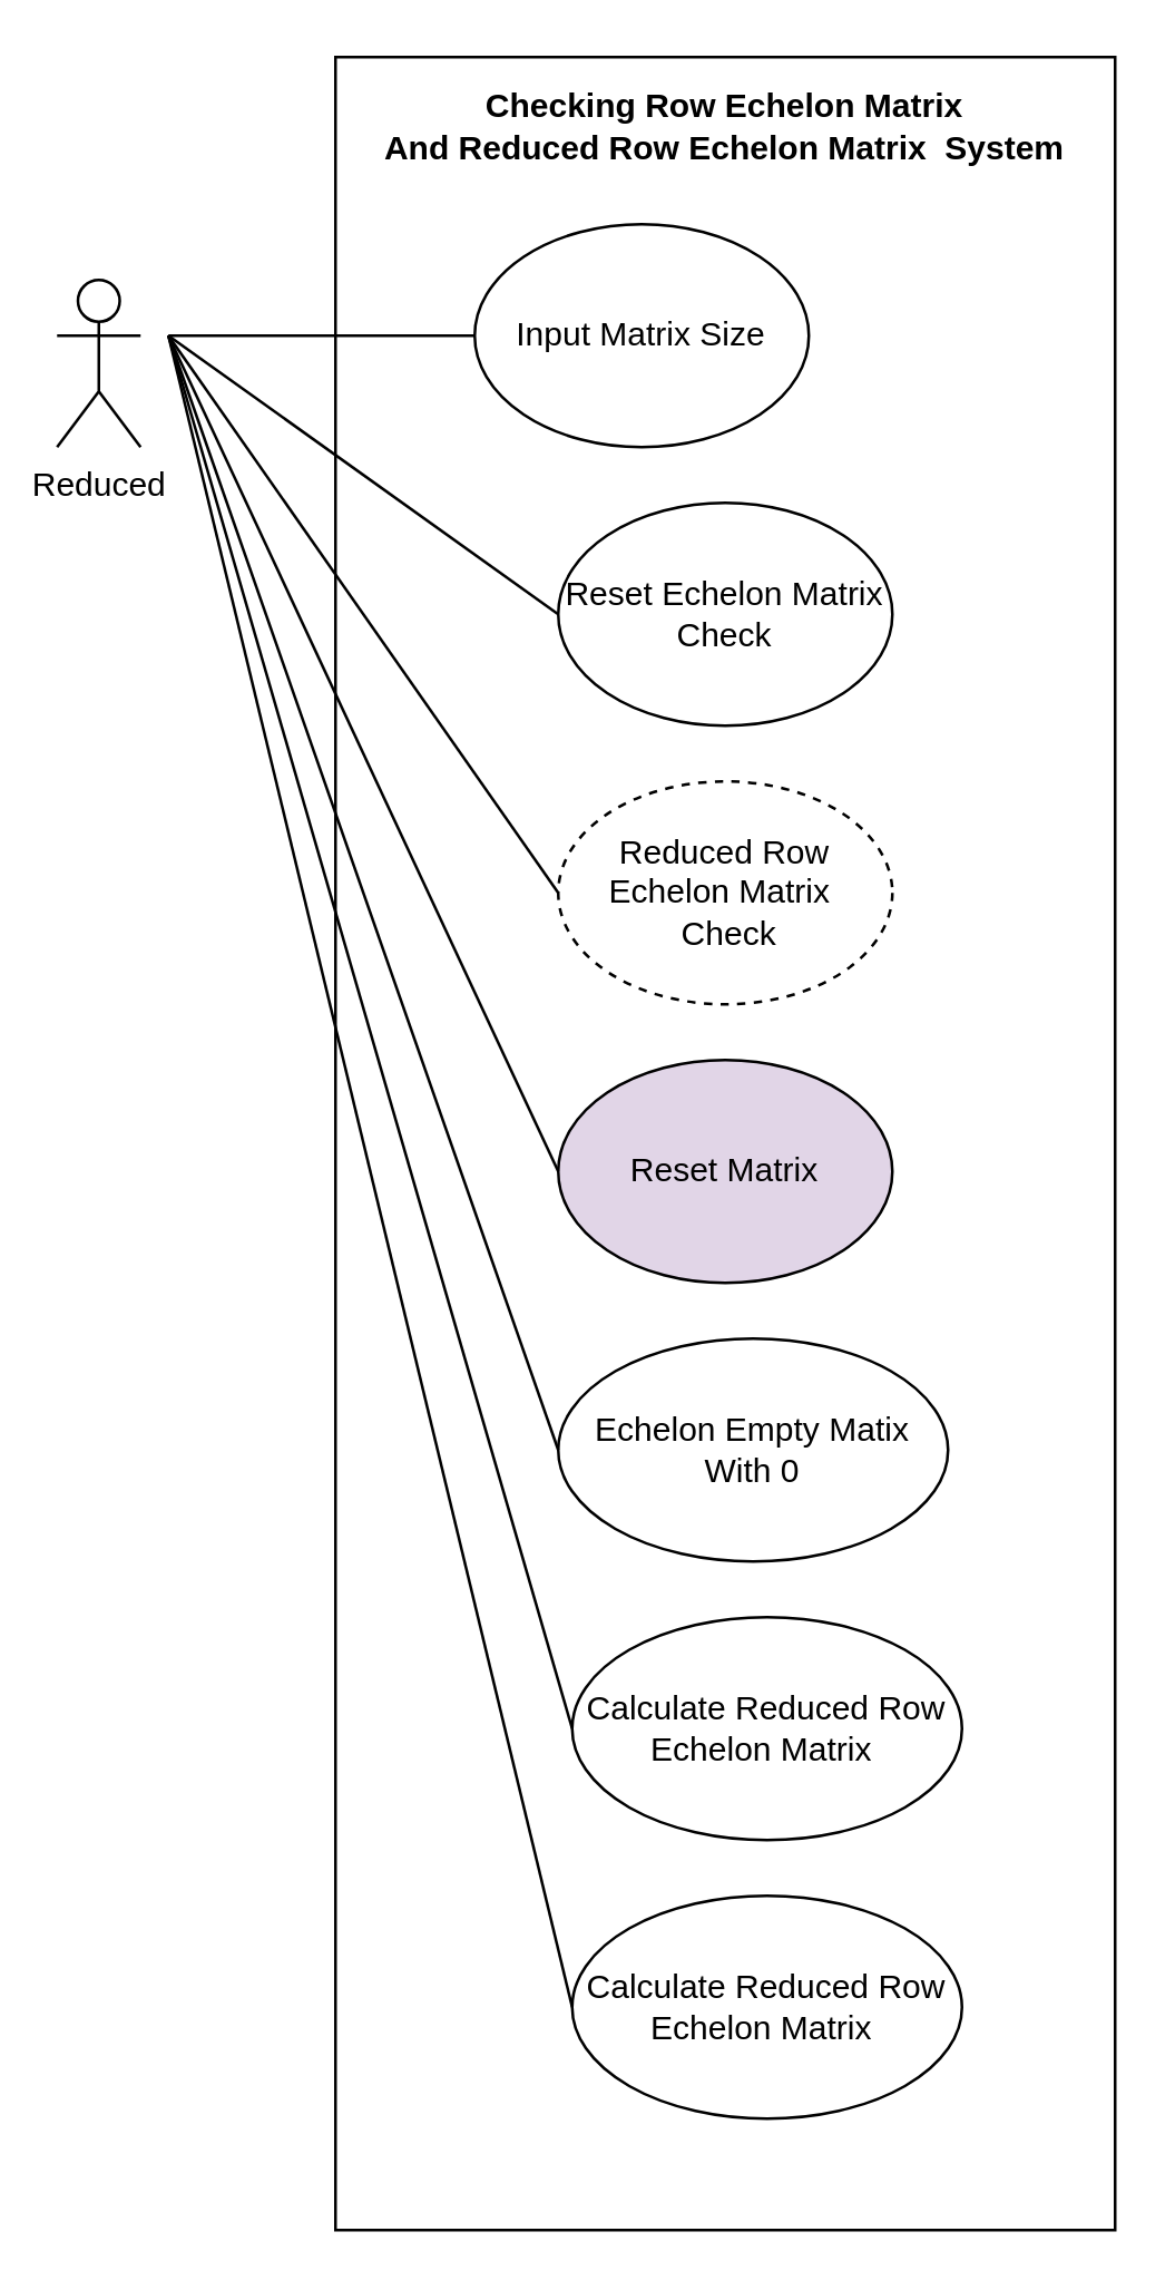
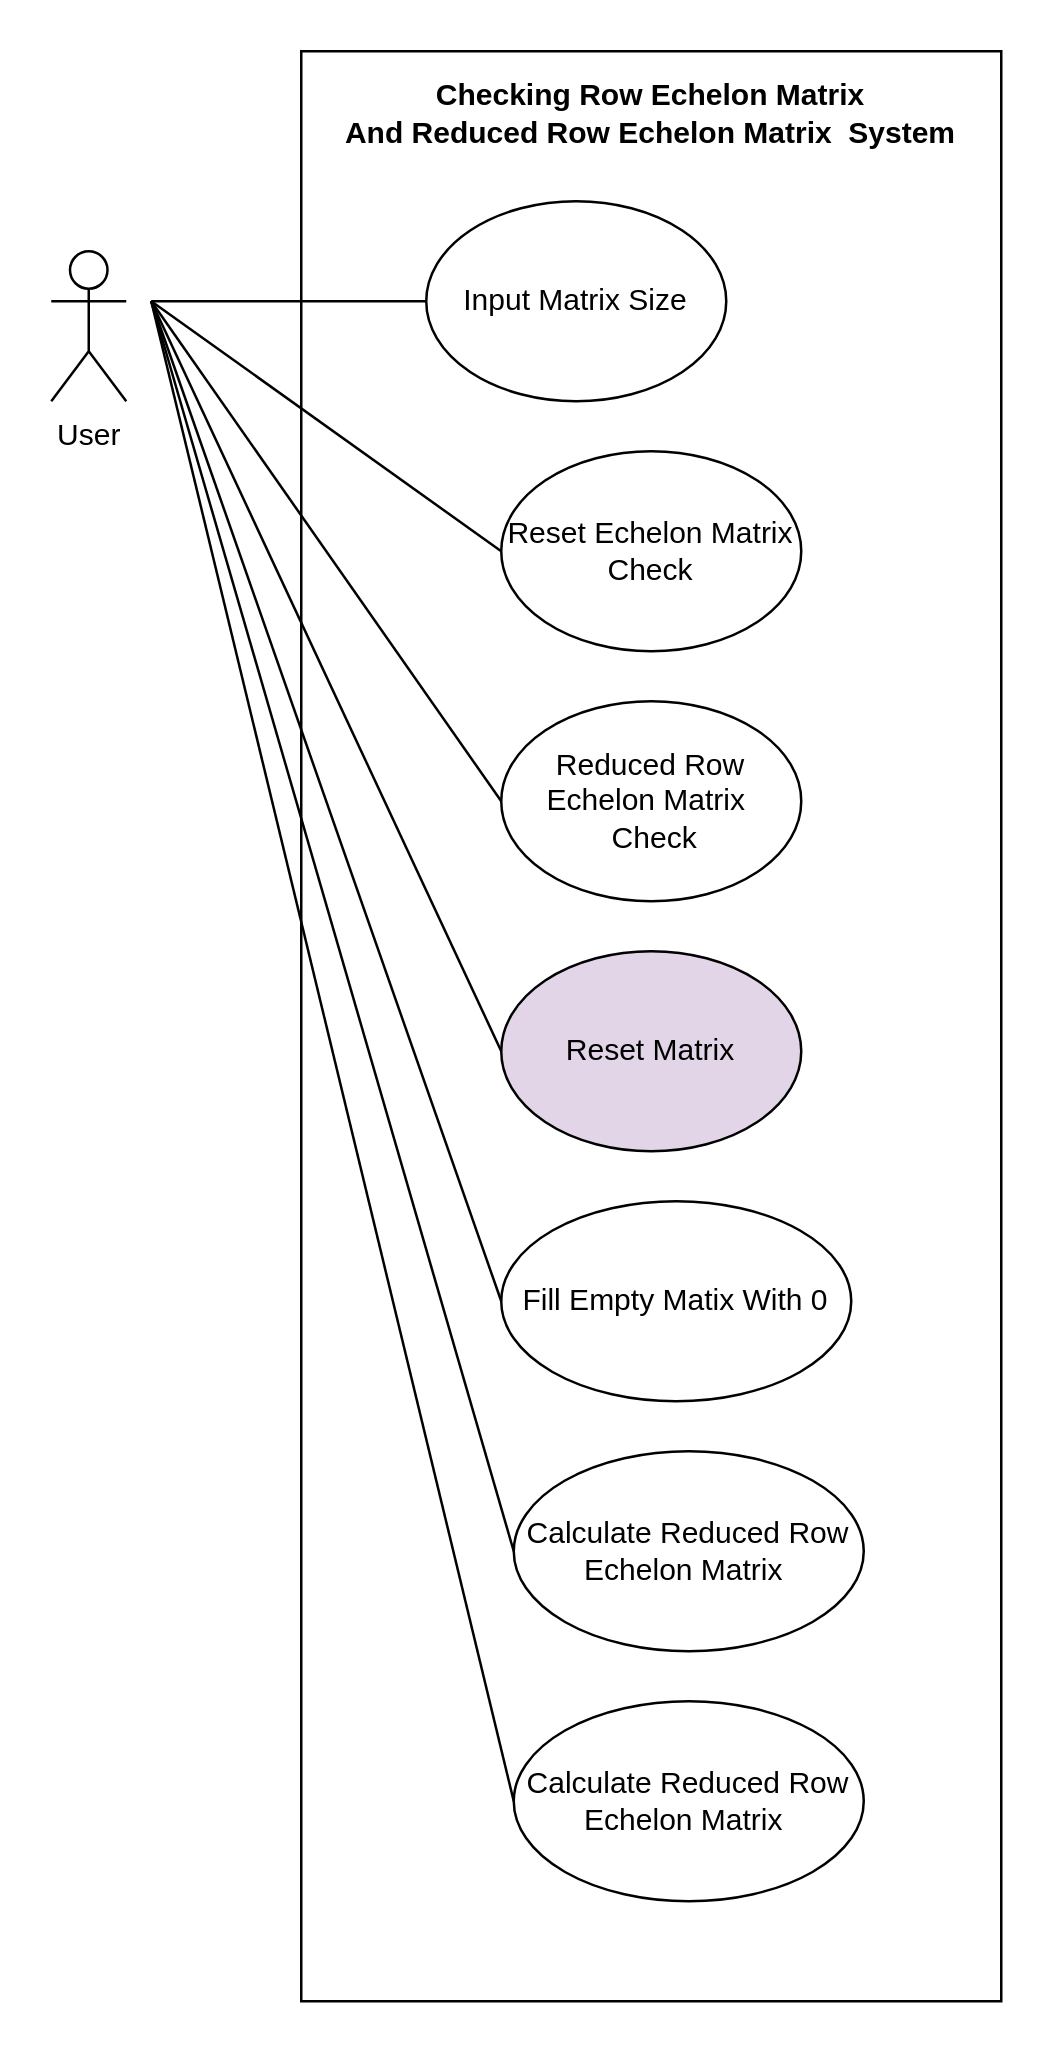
- <mxCell id="3" value="Reduced" style="shape=umlActor;verticalLabelPosition=bottom;verticalAlign=top;html=1;outlineConnect=0;" parent="1" vertex="1"><mxGeometry x="20" y="100" width="30" height="60" as="geometry" /></mxCell>
+ <mxCell id="3" value="User" style="shape=umlActor;verticalLabelPosition=bottom;verticalAlign=top;html=1;outlineConnect=0;" parent="1" vertex="1"><mxGeometry x="20" y="100" width="30" height="60" as="geometry" /></mxCell>
- <mxCell id="6" value="Reduced Row Echelon Matrix&amp;nbsp;&lt;br&gt;&amp;nbsp;Check" style="ellipse;whiteSpace=wrap;html=1;dashed=1;" parent="1" vertex="1"><mxGeometry x="200" y="280" width="120" height="80" as="geometry" /></mxCell>
+ <mxCell id="6" value="Reduced Row Echelon Matrix&amp;nbsp;&lt;br&gt;&amp;nbsp;Check" style="ellipse;whiteSpace=wrap;html=1;" parent="1" vertex="1"><mxGeometry x="200" y="280" width="120" height="80" as="geometry" /></mxCell>
- <mxCell id="8" value="Echelon Empty Matix With 0" style="ellipse;whiteSpace=wrap;html=1;" parent="1" vertex="1"><mxGeometry x="200" y="480" width="140" height="80" as="geometry" /></mxCell>
+ <mxCell id="8" value="Fill Empty Matix With 0" style="ellipse;whiteSpace=wrap;html=1;" parent="1" vertex="1"><mxGeometry x="200" y="480" width="140" height="80" as="geometry" /></mxCell>
